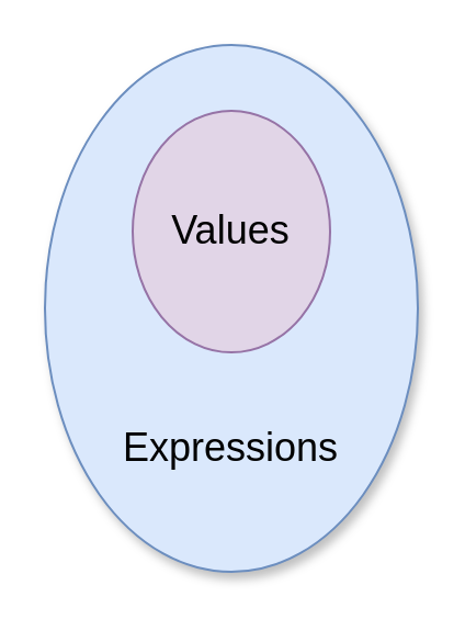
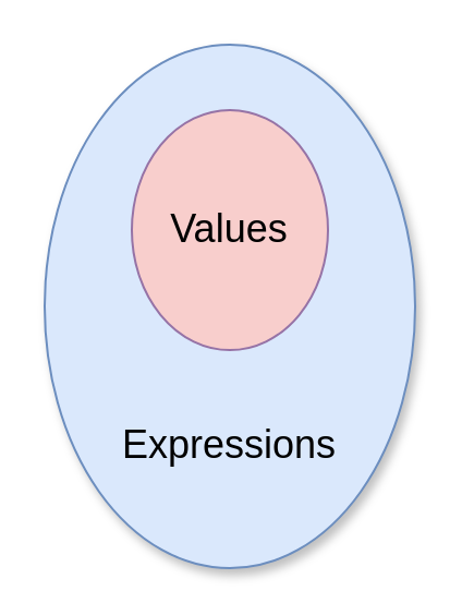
- <mxCell id="3" value="&lt;font style=&quot;font-size: 18px&quot;&gt;Values&lt;/font&gt;" style="ellipse;whiteSpace=wrap;html=1;fillColor=#e1d5e7;strokeColor=#9673a6;" vertex="1" parent="1"><mxGeometry x="60" y="50" width="90" height="110" as="geometry" /></mxCell>
+ <mxCell id="3" value="&lt;font style=&quot;font-size: 18px&quot;&gt;Values&lt;/font&gt;" style="ellipse;whiteSpace=wrap;html=1;fillColor=#f8cecc;strokeColor=#9673a6;" vertex="1" parent="1"><mxGeometry x="60" y="50" width="90" height="110" as="geometry" /></mxCell>
